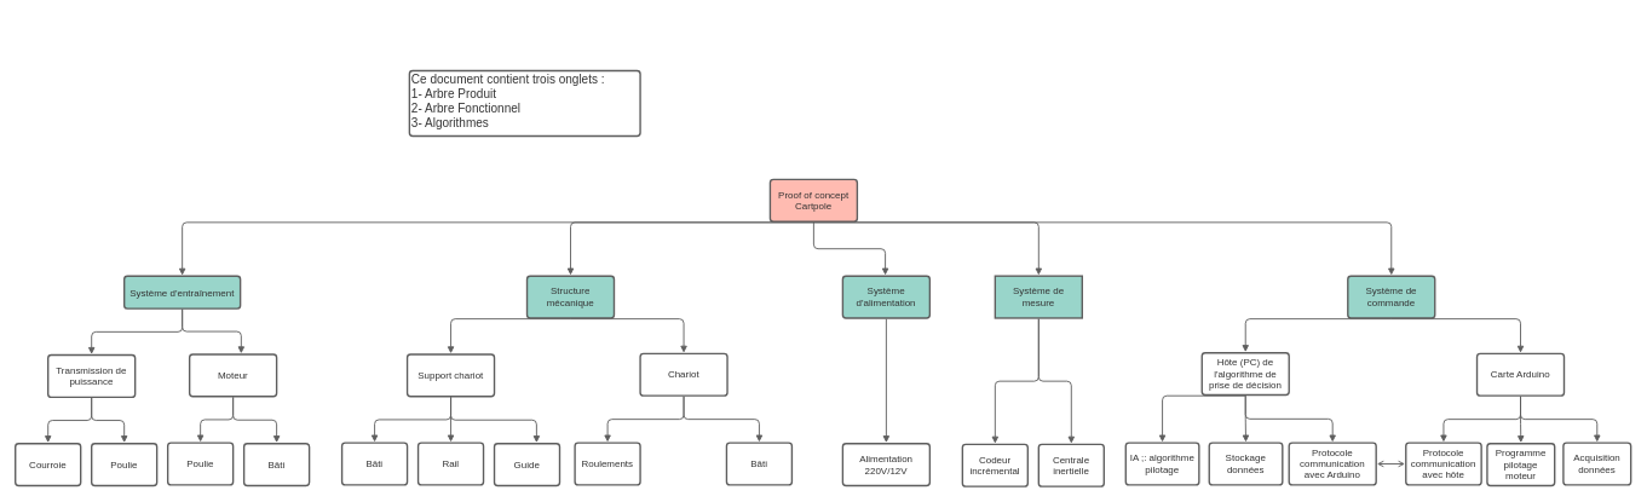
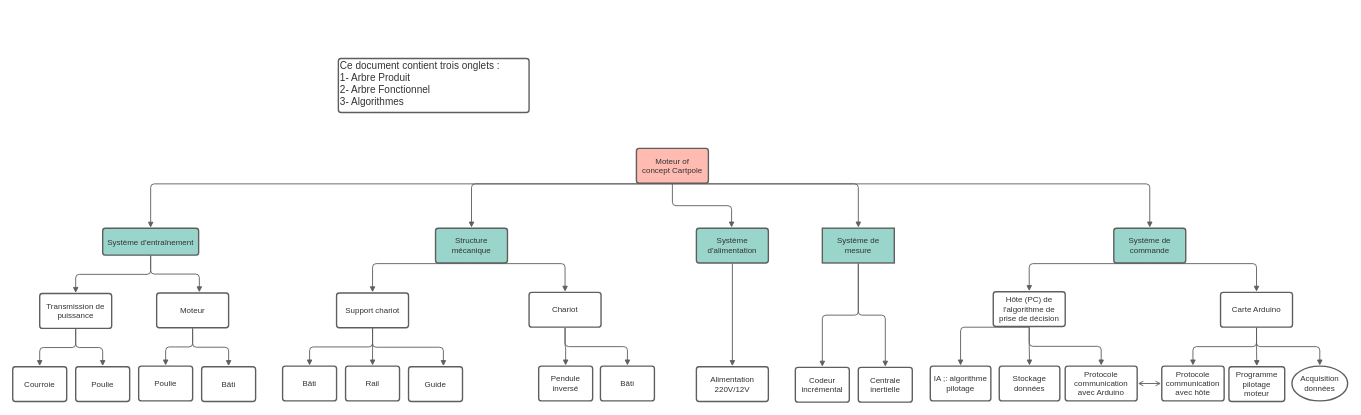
- <mxCell id="2" value="Proof of concept Cartpole" style="html=1;overflow=block;blockSpacing=1;whiteSpace=wrap;fontSize=13.3;fontColor=#333333;spacing=9;strokeColor=#5e5e5e;strokeOpacity=100;fillOpacity=100;rounded=1;absoluteArcSize=1;arcSize=9;fillColor=#ffbbb1;strokeWidth=2.3;lucidId=SEmLyAKFS_PP;" vertex="1" parent="1"><mxGeometry x="1060" y="247" width="120" height="58" as="geometry" /></mxCell>
+ <mxCell id="2" value="Moteur of concept Cartpole" style="html=1;overflow=block;blockSpacing=1;whiteSpace=wrap;fontSize=13.3;fontColor=#333333;spacing=9;strokeColor=#5e5e5e;strokeOpacity=100;fillOpacity=100;rounded=1;absoluteArcSize=1;arcSize=9;fillColor=#ffbbb1;strokeWidth=2.3;lucidId=SEmLyAKFS_PP;" vertex="1" parent="1"><mxGeometry x="1060" y="247" width="120" height="58" as="geometry" /></mxCell>
- <mxCell id="18" value="" style="html=1;jettySize=18;whiteSpace=wrap;fontSize=13;strokeColor=#5E5E5E;strokeWidth=1.5;rounded=1;arcSize=12;edgeStyle=orthogonalEdgeStyle;startArrow=none;endArrow=block;endFill=1;exitX=0.5;exitY=1.019;exitPerimeter=0;entryX=0.5;entryY=-0.019;entryPerimeter=0;lucidId=fdnLkUbWMK8e;" edge="1" parent="1" source="13" target="16"><mxGeometry width="100" height="100" relative="1" as="geometry"><Array as="points" /></mxGeometry></mxCell>
+ <mxCell id="17" value="" style="html=1;jettySize=18;whiteSpace=wrap;fontSize=13;strokeColor=#5E5E5E;strokeWidth=1.5;rounded=1;arcSize=12;edgeStyle=orthogonalEdgeStyle;startArrow=none;endArrow=block;endFill=1;exitX=0.5;exitY=1.019;exitPerimeter=0;entryX=0.5;entryY=-0.019;entryPerimeter=0;lucidId=8bnLVB2HmmVz;" edge="1" parent="1" source="13" target="15"><mxGeometry width="100" height="100" relative="1" as="geometry"><Array as="points" /></mxGeometry></mxCell>
- <mxCell id="16" value="Roulements" style="html=1;overflow=block;blockSpacing=1;whiteSpace=wrap;fontSize=13.3;fontColor=#333333;spacing=3.8;strokeColor=#5e5e5e;strokeOpacity=100;rounded=1;absoluteArcSize=1;arcSize=9;strokeWidth=2.3;lucidId=._mLiXmW~b3E;" vertex="1" parent="1"><mxGeometry x="791" y="610" width="90" height="58" as="geometry" /></mxCell>
+ <mxCell id="15" value="Pendule&#10;inversé" style="html=1;overflow=block;blockSpacing=1;whiteSpace=wrap;fontSize=13.3;fontColor=#333333;spacing=3.8;strokeColor=#5e5e5e;strokeOpacity=100;rounded=1;absoluteArcSize=1;arcSize=9;strokeWidth=2.3;lucidId=y9mL8eVfesay;" vertex="1" parent="1"><mxGeometry x="897" y="610" width="90" height="58" as="geometry" /></mxCell>
- <mxCell id="35" value="Acquisition  données" style="html=1;overflow=block;blockSpacing=1;whiteSpace=wrap;fontSize=13.3;fontColor=#333333;spacing=3.8;strokeColor=#5e5e5e;strokeOpacity=100;rounded=1;absoluteArcSize=1;arcSize=9;strokeWidth=2.3;lucidId=QKtNxnZ173P~;" vertex="1" parent="1"><mxGeometry x="2153" y="610" width="93" height="58" as="geometry" /></mxCell>
+ <mxCell id="35" value="Acquisition  données" style="ellipse;html=1;overflow=block;blockSpacing=1;whiteSpace=wrap;fontSize=13.3;fontColor=#333333;spacing=3.8;strokeColor=#5e5e5e;strokeOpacity=100;absoluteArcSize=1;arcSize=9;strokeWidth=2.3;lucidId=QKtNxnZ173P~;" vertex="1" parent="1"><mxGeometry x="2153" y="610" width="93" height="58" as="geometry" /></mxCell>
